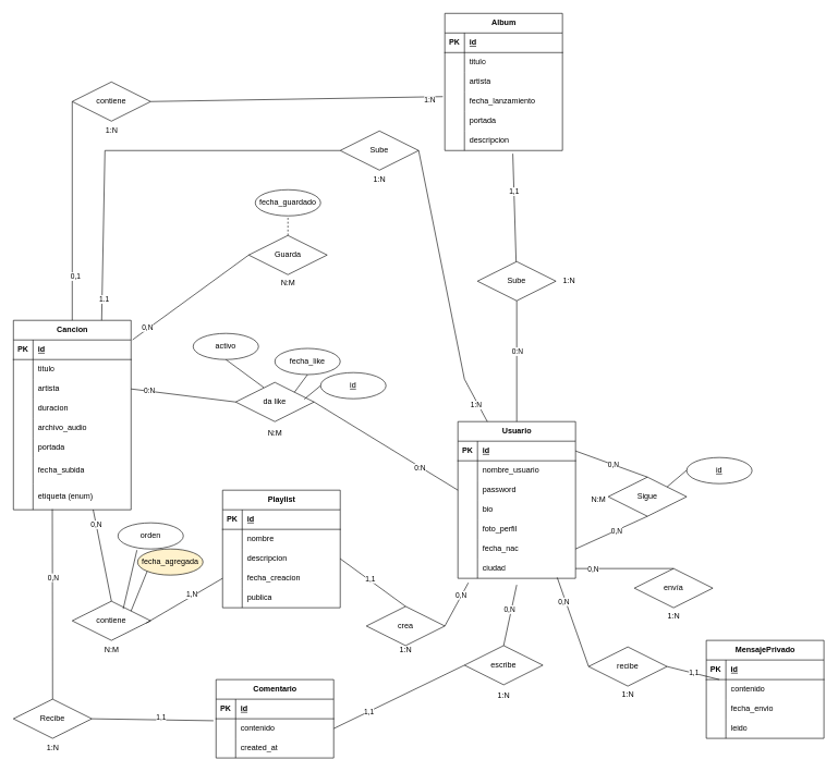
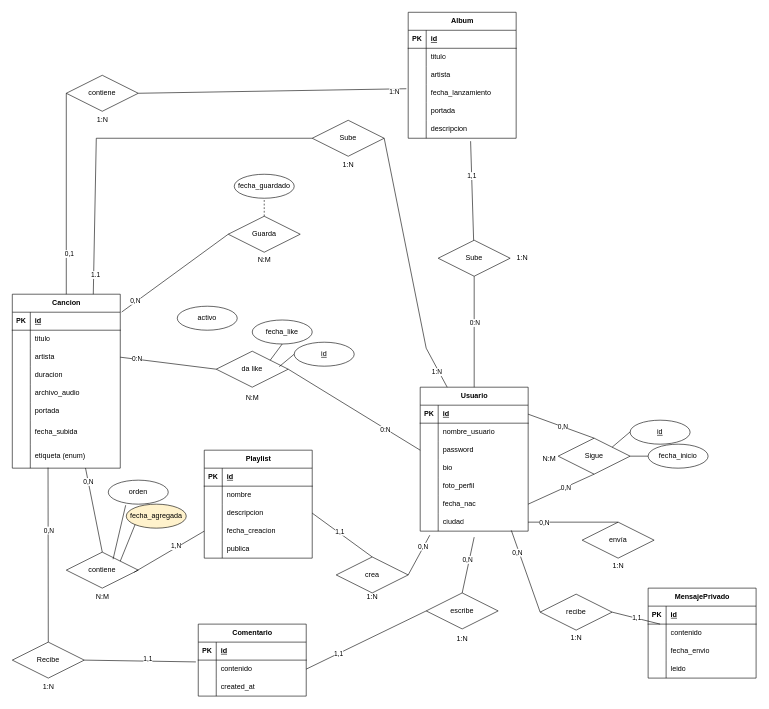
- <mxCell id="155" value="" style="endArrow=none;html=1;rounded=0;exitX=0.5;exitY=1;exitDx=0;exitDy=0;entryX=0.358;entryY=0.129;entryDx=0;entryDy=0;entryPerimeter=0;" edge="1" parent="1" source="152" target="147"><mxGeometry relative="1" as="geometry"><mxPoint x="400" y="680" as="sourcePoint" /><mxPoint x="560" y="680" as="targetPoint" /></mxGeometry></mxCell>
+ <mxCell id="110" value="" style="endArrow=none;html=1;rounded=0;exitX=1;exitY=0.5;exitDx=0;exitDy=0;" edge="1" parent="1" source="107" target="141"><mxGeometry relative="1" as="geometry"><mxPoint x="940" y="750" as="sourcePoint" /><mxPoint x="1090" y="760" as="targetPoint" /></mxGeometry></mxCell>
+ <mxCell id="141" value="fecha_inicio" style="ellipse;whiteSpace=wrap;html=1;align=center;" vertex="1" parent="1"><mxGeometry x="1080" y="740" width="100" height="40" as="geometry" /></mxCell>
